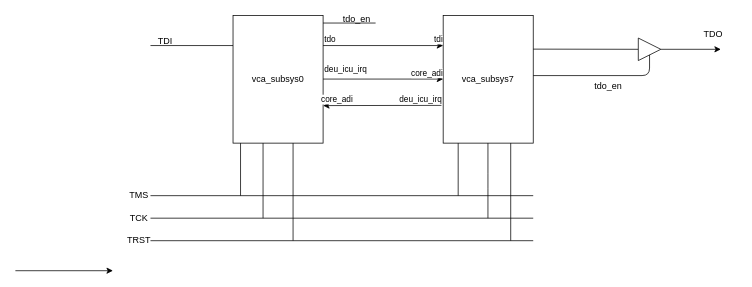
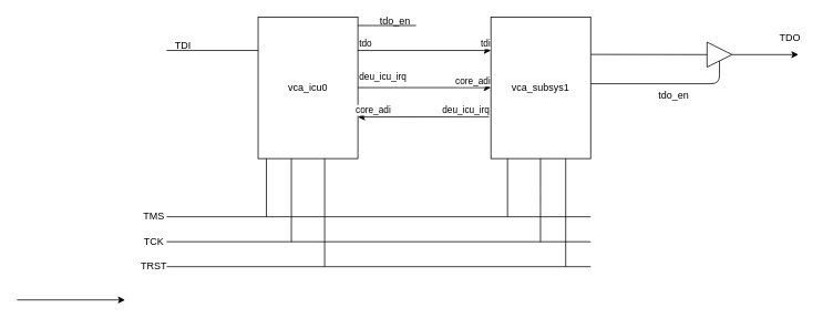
- <mxCell id="2" value="vca_subsys0" style="rounded=0;whiteSpace=wrap;html=1;" parent="1" vertex="1"><mxGeometry x="310" y="20" width="120" height="170" as="geometry" /></mxCell>
+ <mxCell id="2" value="vca_icu0" style="rounded=0;whiteSpace=wrap;html=1;" parent="1" vertex="1"><mxGeometry x="310" y="20" width="120" height="170" as="geometry" /></mxCell>
- <mxCell id="3" value="vca_subsys7" style="rounded=0;whiteSpace=wrap;html=1;" vertex="1" parent="1"><mxGeometry x="590" y="20" width="120" height="170" as="geometry" /></mxCell>
+ <mxCell id="3" value="vca_subsys1" style="rounded=0;whiteSpace=wrap;html=1;" vertex="1" parent="1"><mxGeometry x="590" y="20" width="120" height="170" as="geometry" /></mxCell>
